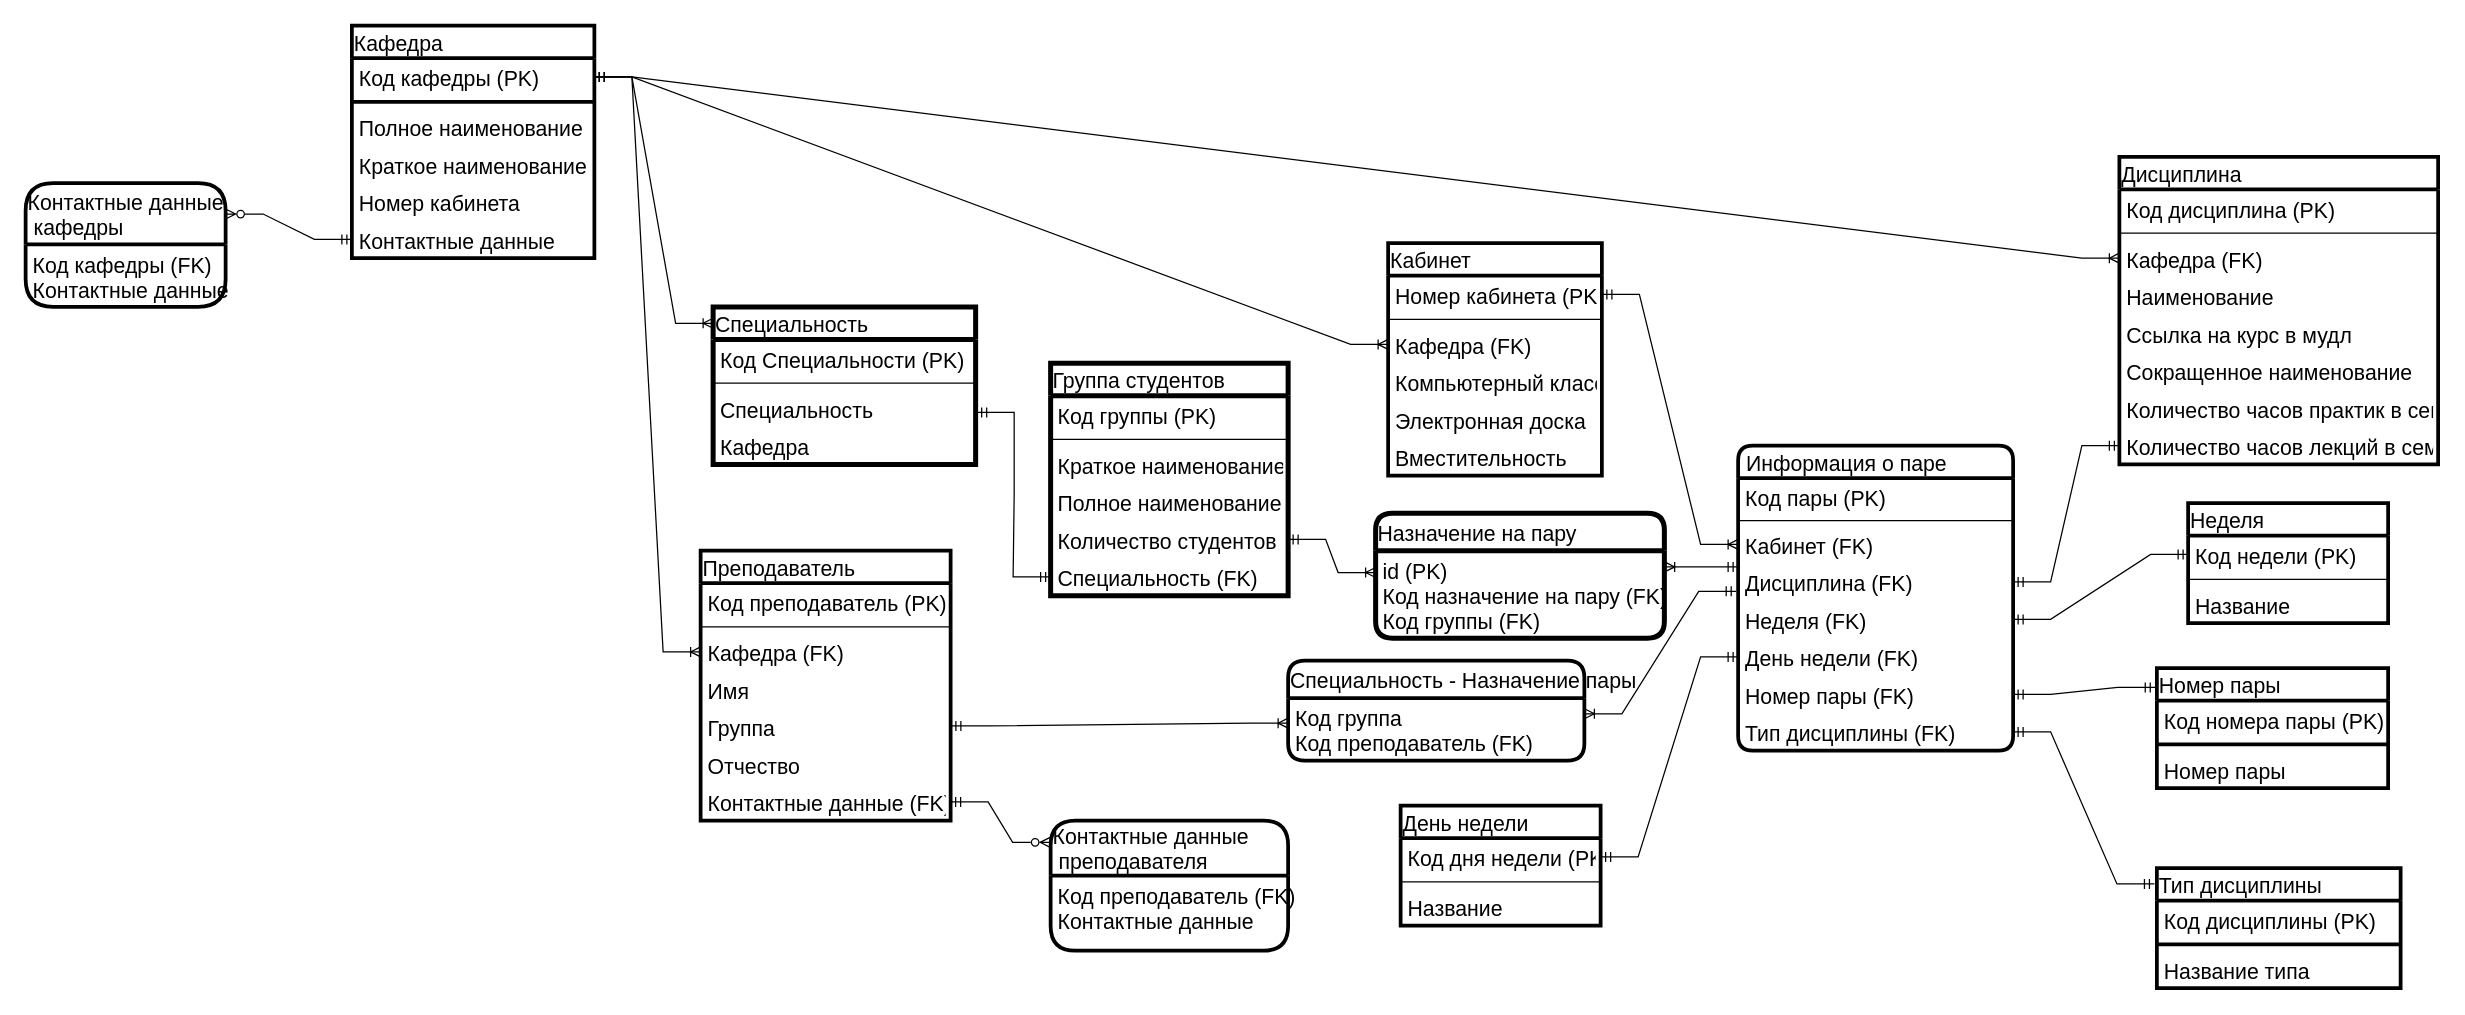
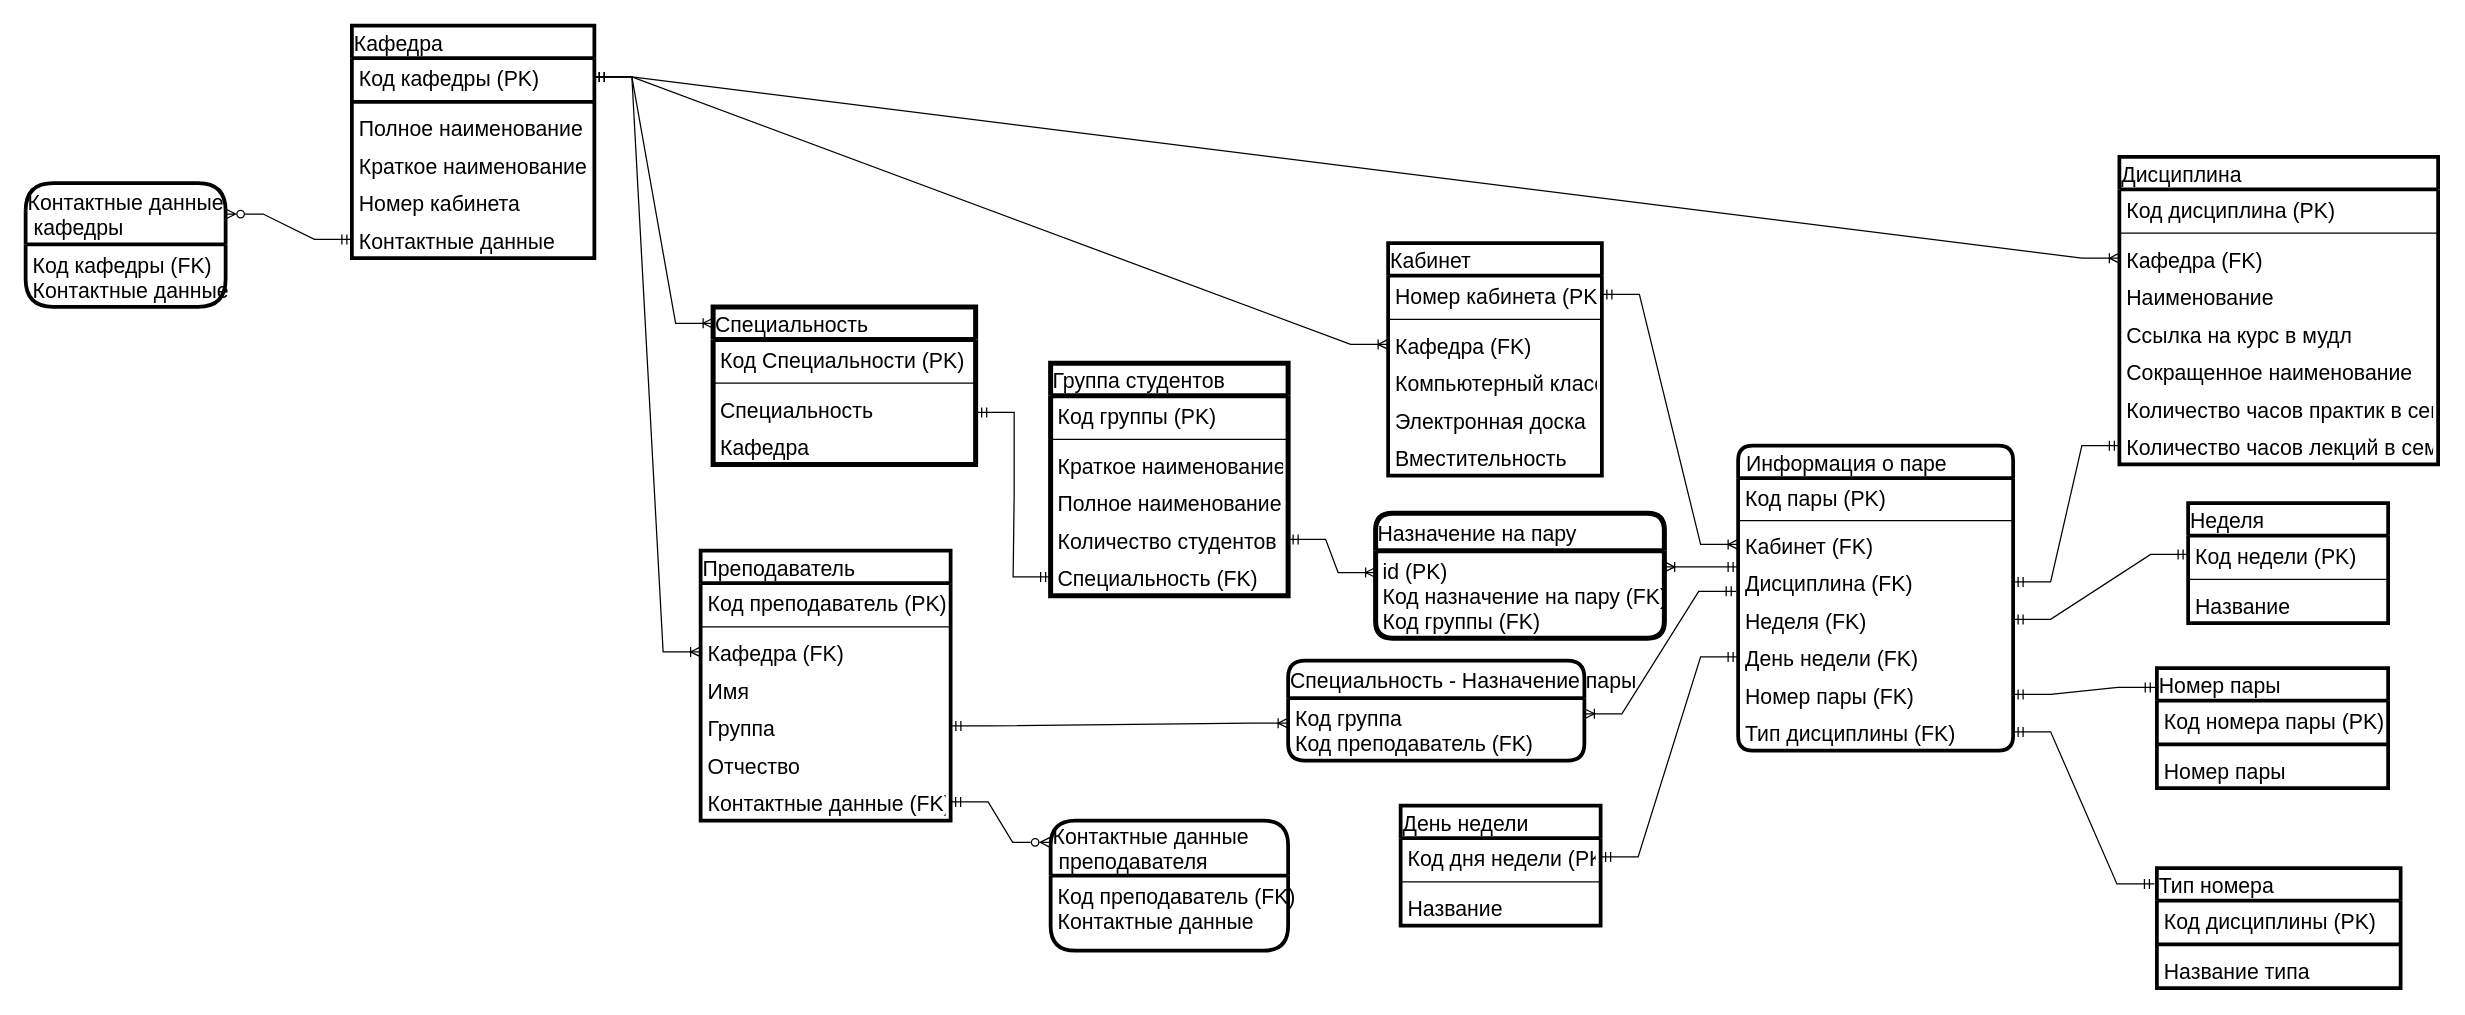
- <mxCell id="69" value="Тип дисциплины" style="swimlane;fontStyle=0;childLayout=stackLayout;horizontal=1;startSize=26;horizontalStack=0;resizeParent=1;resizeParentMax=0;resizeLast=0;collapsible=1;marginBottom=0;align=left;fontSize=17;strokeWidth=3;" parent="1" vertex="1"><mxGeometry x="1725" y="694" width="195" height="96" as="geometry" /></mxCell>
+ <mxCell id="69" value="Тип номера" style="swimlane;fontStyle=0;childLayout=stackLayout;horizontal=1;startSize=26;horizontalStack=0;resizeParent=1;resizeParentMax=0;resizeLast=0;collapsible=1;marginBottom=0;align=left;fontSize=17;strokeWidth=3;" parent="1" vertex="1"><mxGeometry x="1725" y="694" width="195" height="96" as="geometry" /></mxCell>
